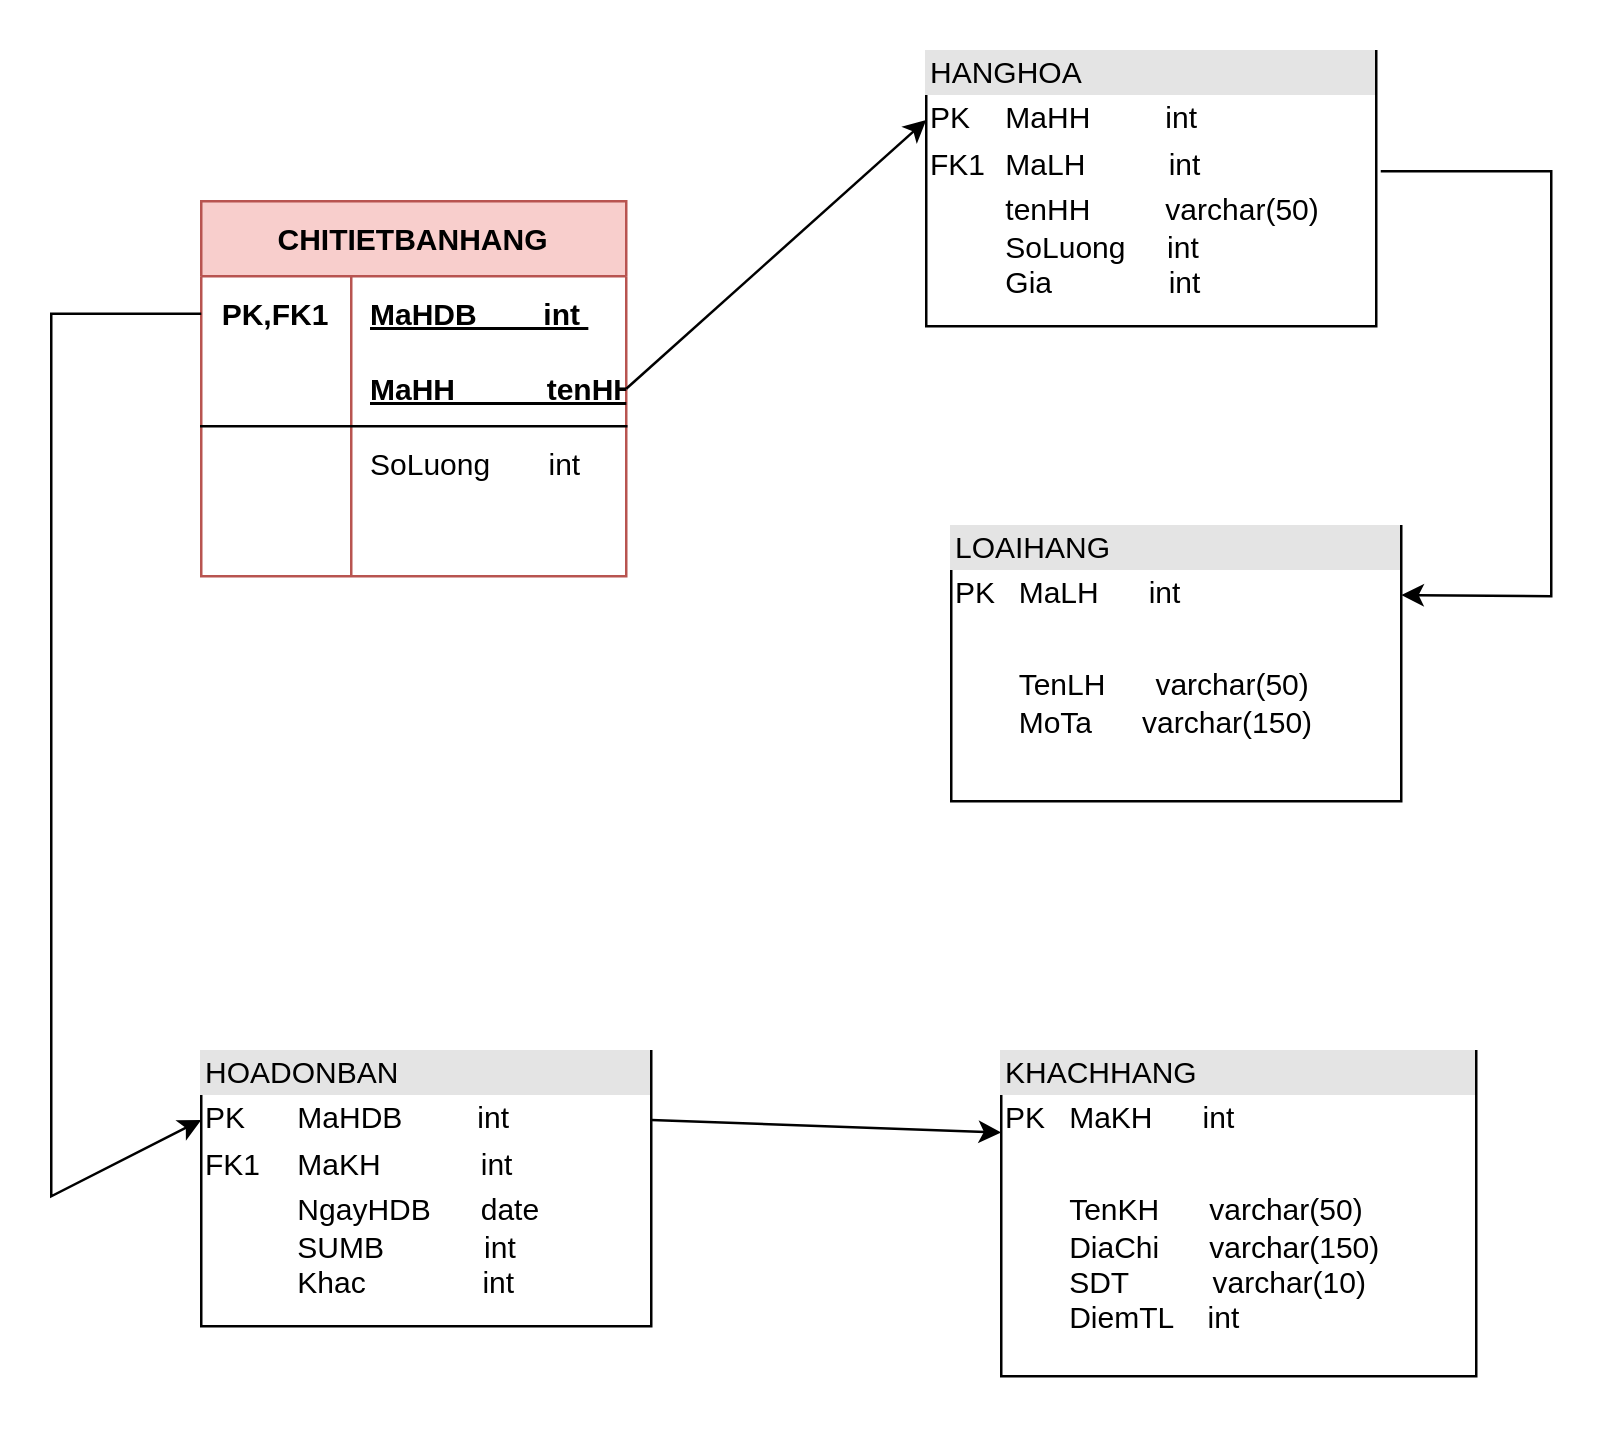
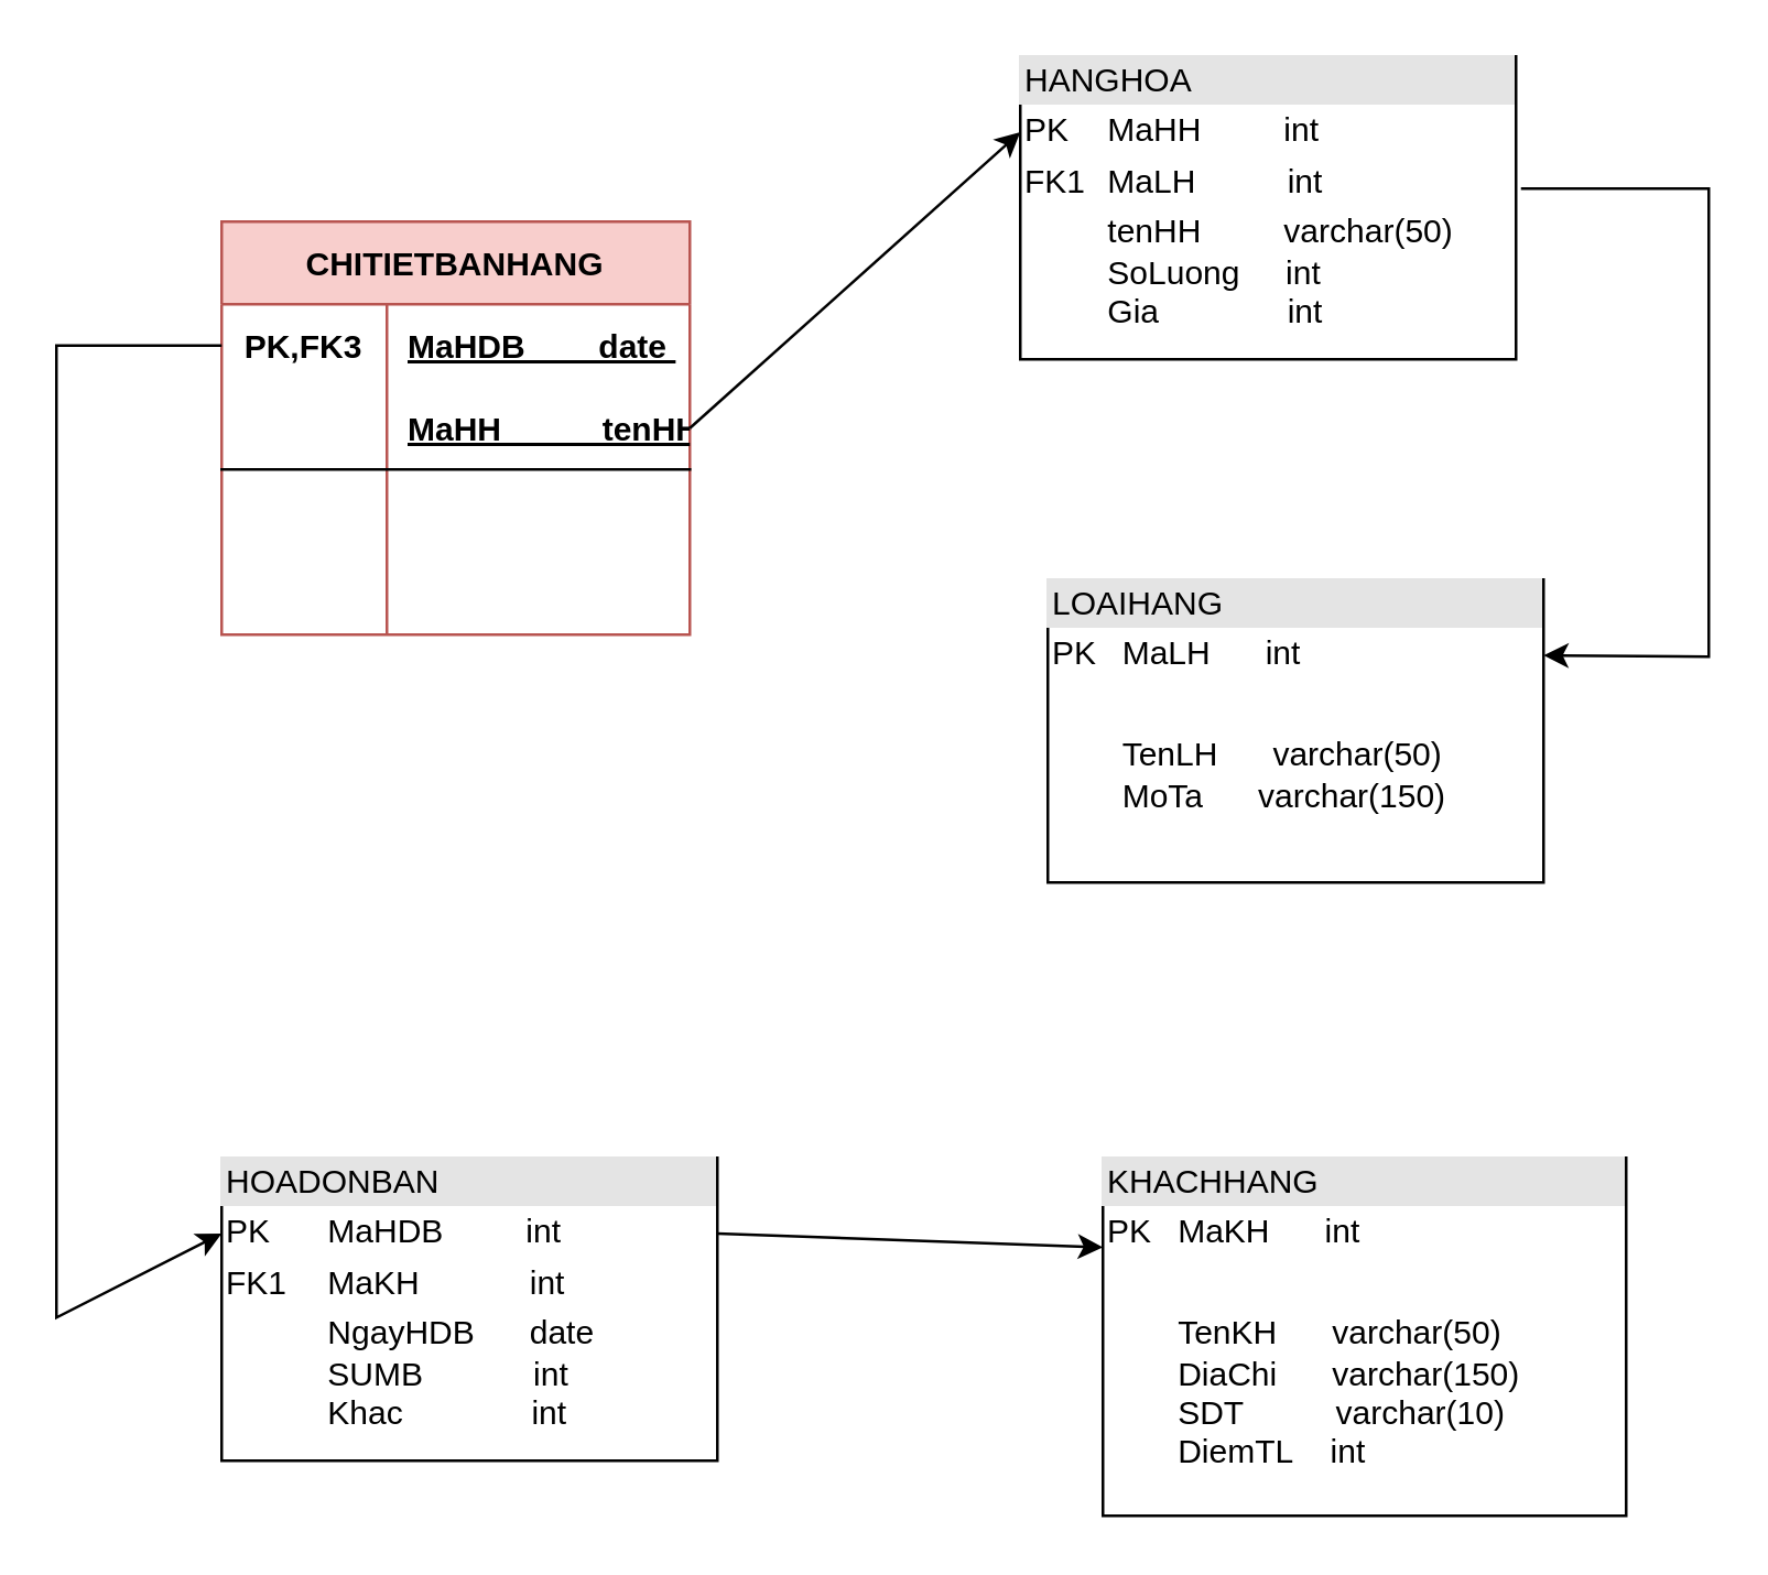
- <mxCell id="7" value="PK,FK1" style="shape=partialRectangle;connectable=0;fillColor=none;top=0;left=0;bottom=0;right=0;fontStyle=1;overflow=hidden;" vertex="1" parent="6"><mxGeometry width="60" height="30" as="geometry"><mxRectangle width="60" height="30" as="alternateBounds" /></mxGeometry></mxCell>
+ <mxCell id="7" value="PK,FK3" style="shape=partialRectangle;connectable=0;fillColor=none;top=0;left=0;bottom=0;right=0;fontStyle=1;overflow=hidden;" vertex="1" parent="6"><mxGeometry width="60" height="30" as="geometry"><mxRectangle width="60" height="30" as="alternateBounds" /></mxGeometry></mxCell>
- <mxCell id="8" value="MaHDB        int " style="shape=partialRectangle;connectable=0;fillColor=none;top=0;left=0;bottom=0;right=0;align=left;spacingLeft=6;fontStyle=5;overflow=hidden;" vertex="1" parent="6"><mxGeometry x="60" width="110" height="30" as="geometry"><mxRectangle width="110" height="30" as="alternateBounds" /></mxGeometry></mxCell>
+ <mxCell id="8" value="MaHDB        date " style="shape=partialRectangle;connectable=0;fillColor=none;top=0;left=0;bottom=0;right=0;align=left;spacingLeft=6;fontStyle=5;overflow=hidden;" vertex="1" parent="6"><mxGeometry x="60" width="110" height="30" as="geometry"><mxRectangle width="110" height="30" as="alternateBounds" /></mxGeometry></mxCell>
- <mxCell id="13" value="SoLuong       int" style="shape=partialRectangle;connectable=0;fillColor=none;top=0;left=0;bottom=0;right=0;align=left;spacingLeft=6;overflow=hidden;" vertex="1" parent="11"><mxGeometry x="60" width="110" height="30" as="geometry"><mxRectangle width="110" height="30" as="alternateBounds" /></mxGeometry></mxCell>
